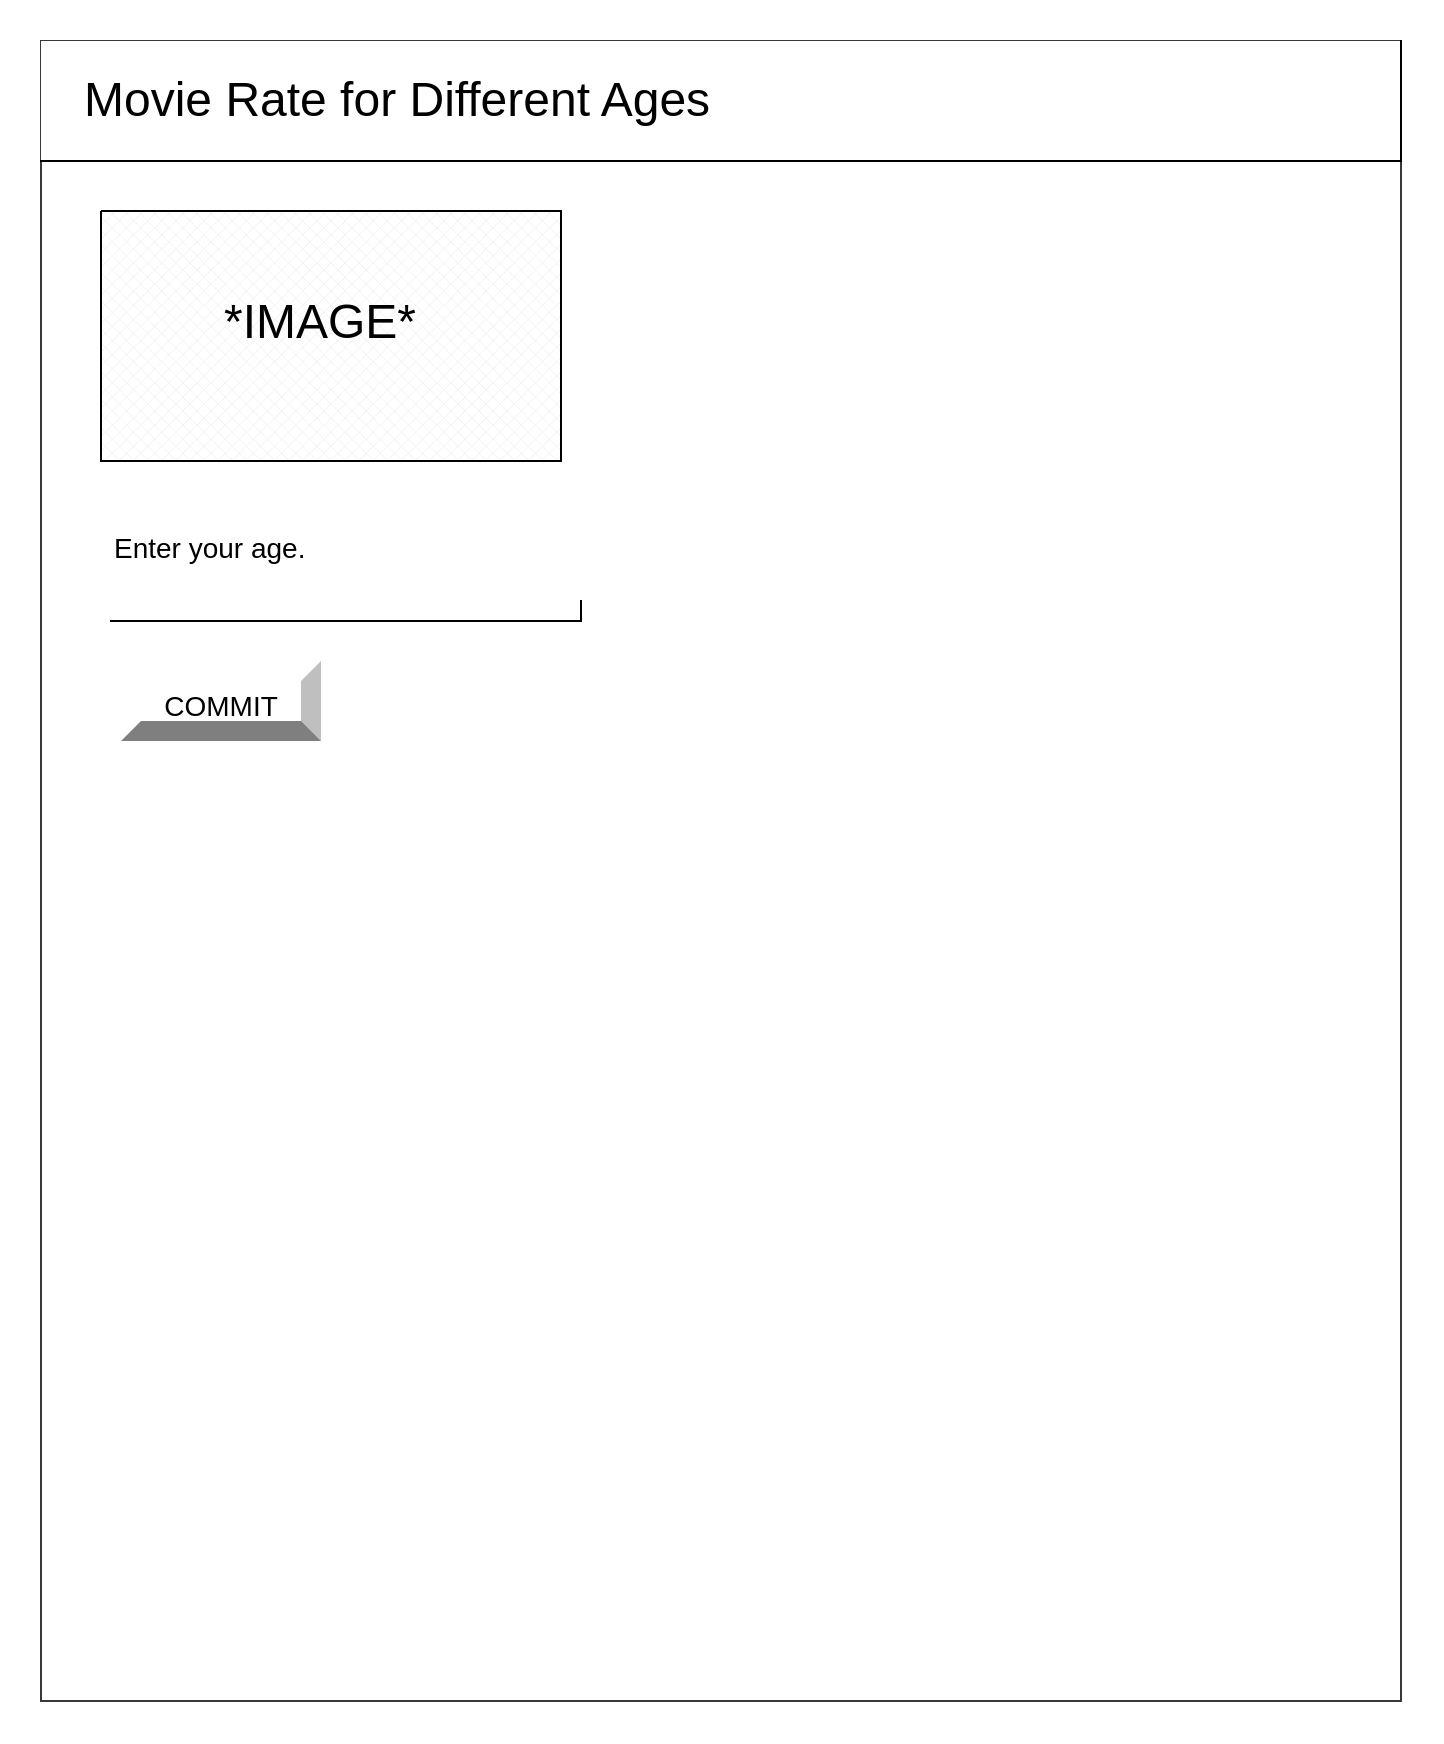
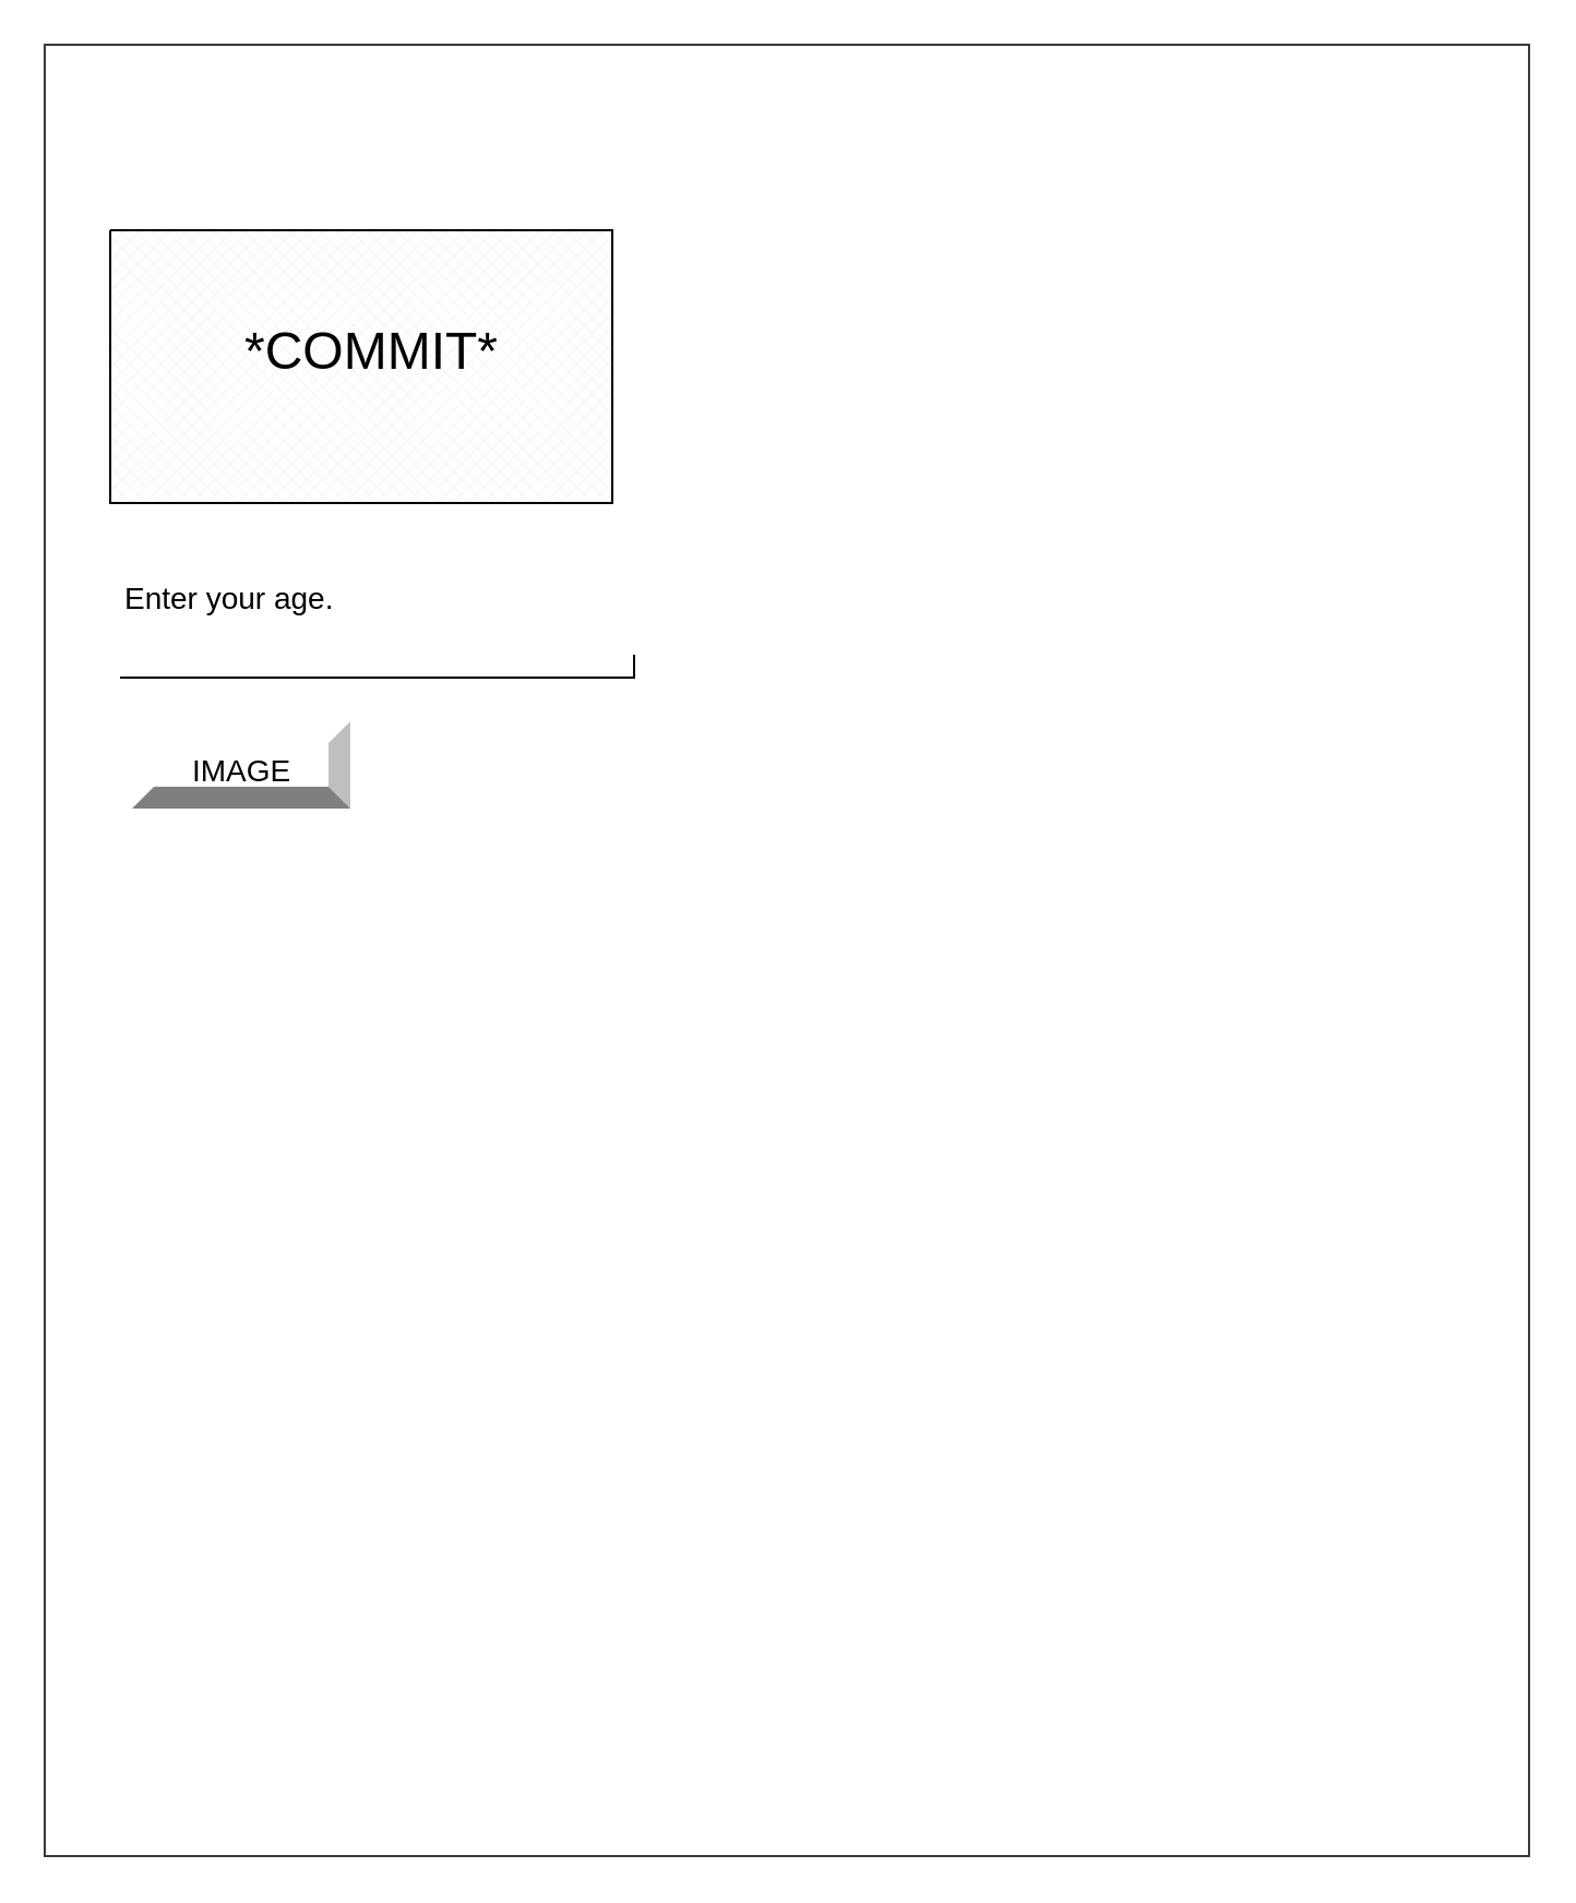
- <mxCell id="16" value="&lt;p style=&quot;line-height: 1.2&quot;&gt;&lt;span style=&quot;font-size: 24px&quot;&gt;&amp;nbsp; &amp;nbsp;Movie Rate for Different Ages&lt;/span&gt;&lt;/p&gt;" style="shape=partialRectangle;whiteSpace=wrap;html=1;top=0;left=0;fillColor=#FFFFFF;align=left;fontColor=#000000;strokeColor=#000000;" vertex="1" parent="1"><mxGeometry x="20" y="20" width="680" height="60" as="geometry" /></mxCell>
- <mxCell id="20" value="&lt;font face=&quot;helvetica, arial, sans-serif&quot; color=&quot;#000000&quot;&gt;*IMAGE*&lt;/font&gt;" style="text;whiteSpace=wrap;html=1;fontSize=24;strokeWidth=22;" vertex="1" parent="1"><mxGeometry x="110" y="140" width="155" height="77.5" as="geometry" /></mxCell>
+ <mxCell id="20" value="&lt;font face=&quot;helvetica, arial, sans-serif&quot; color=&quot;#000000&quot;&gt;*COMMIT*&lt;/font&gt;" style="text;whiteSpace=wrap;html=1;fontSize=24;strokeWidth=22;" vertex="1" parent="1"><mxGeometry x="110" y="140" width="155" height="77.5" as="geometry" /></mxCell>
- <mxCell id="21" value="&lt;font style=&quot;font-size: 14px&quot; color=&quot;#000000&quot;&gt;COMMIT&lt;/font&gt;" style="labelPosition=center;verticalLabelPosition=middle;align=center;html=1;shape=mxgraph.basic.shaded_button;dx=10;fontSize=24;" vertex="1" parent="1"><mxGeometry x="60" y="330" width="100" height="40" as="geometry" /></mxCell>
+ <mxCell id="21" value="&lt;font style=&quot;font-size: 14px&quot; color=&quot;#000000&quot;&gt;IMAGE&lt;/font&gt;" style="labelPosition=center;verticalLabelPosition=middle;align=center;html=1;shape=mxgraph.basic.shaded_button;dx=10;fontSize=24;" vertex="1" parent="1"><mxGeometry x="60" y="330" width="100" height="40" as="geometry" /></mxCell>
